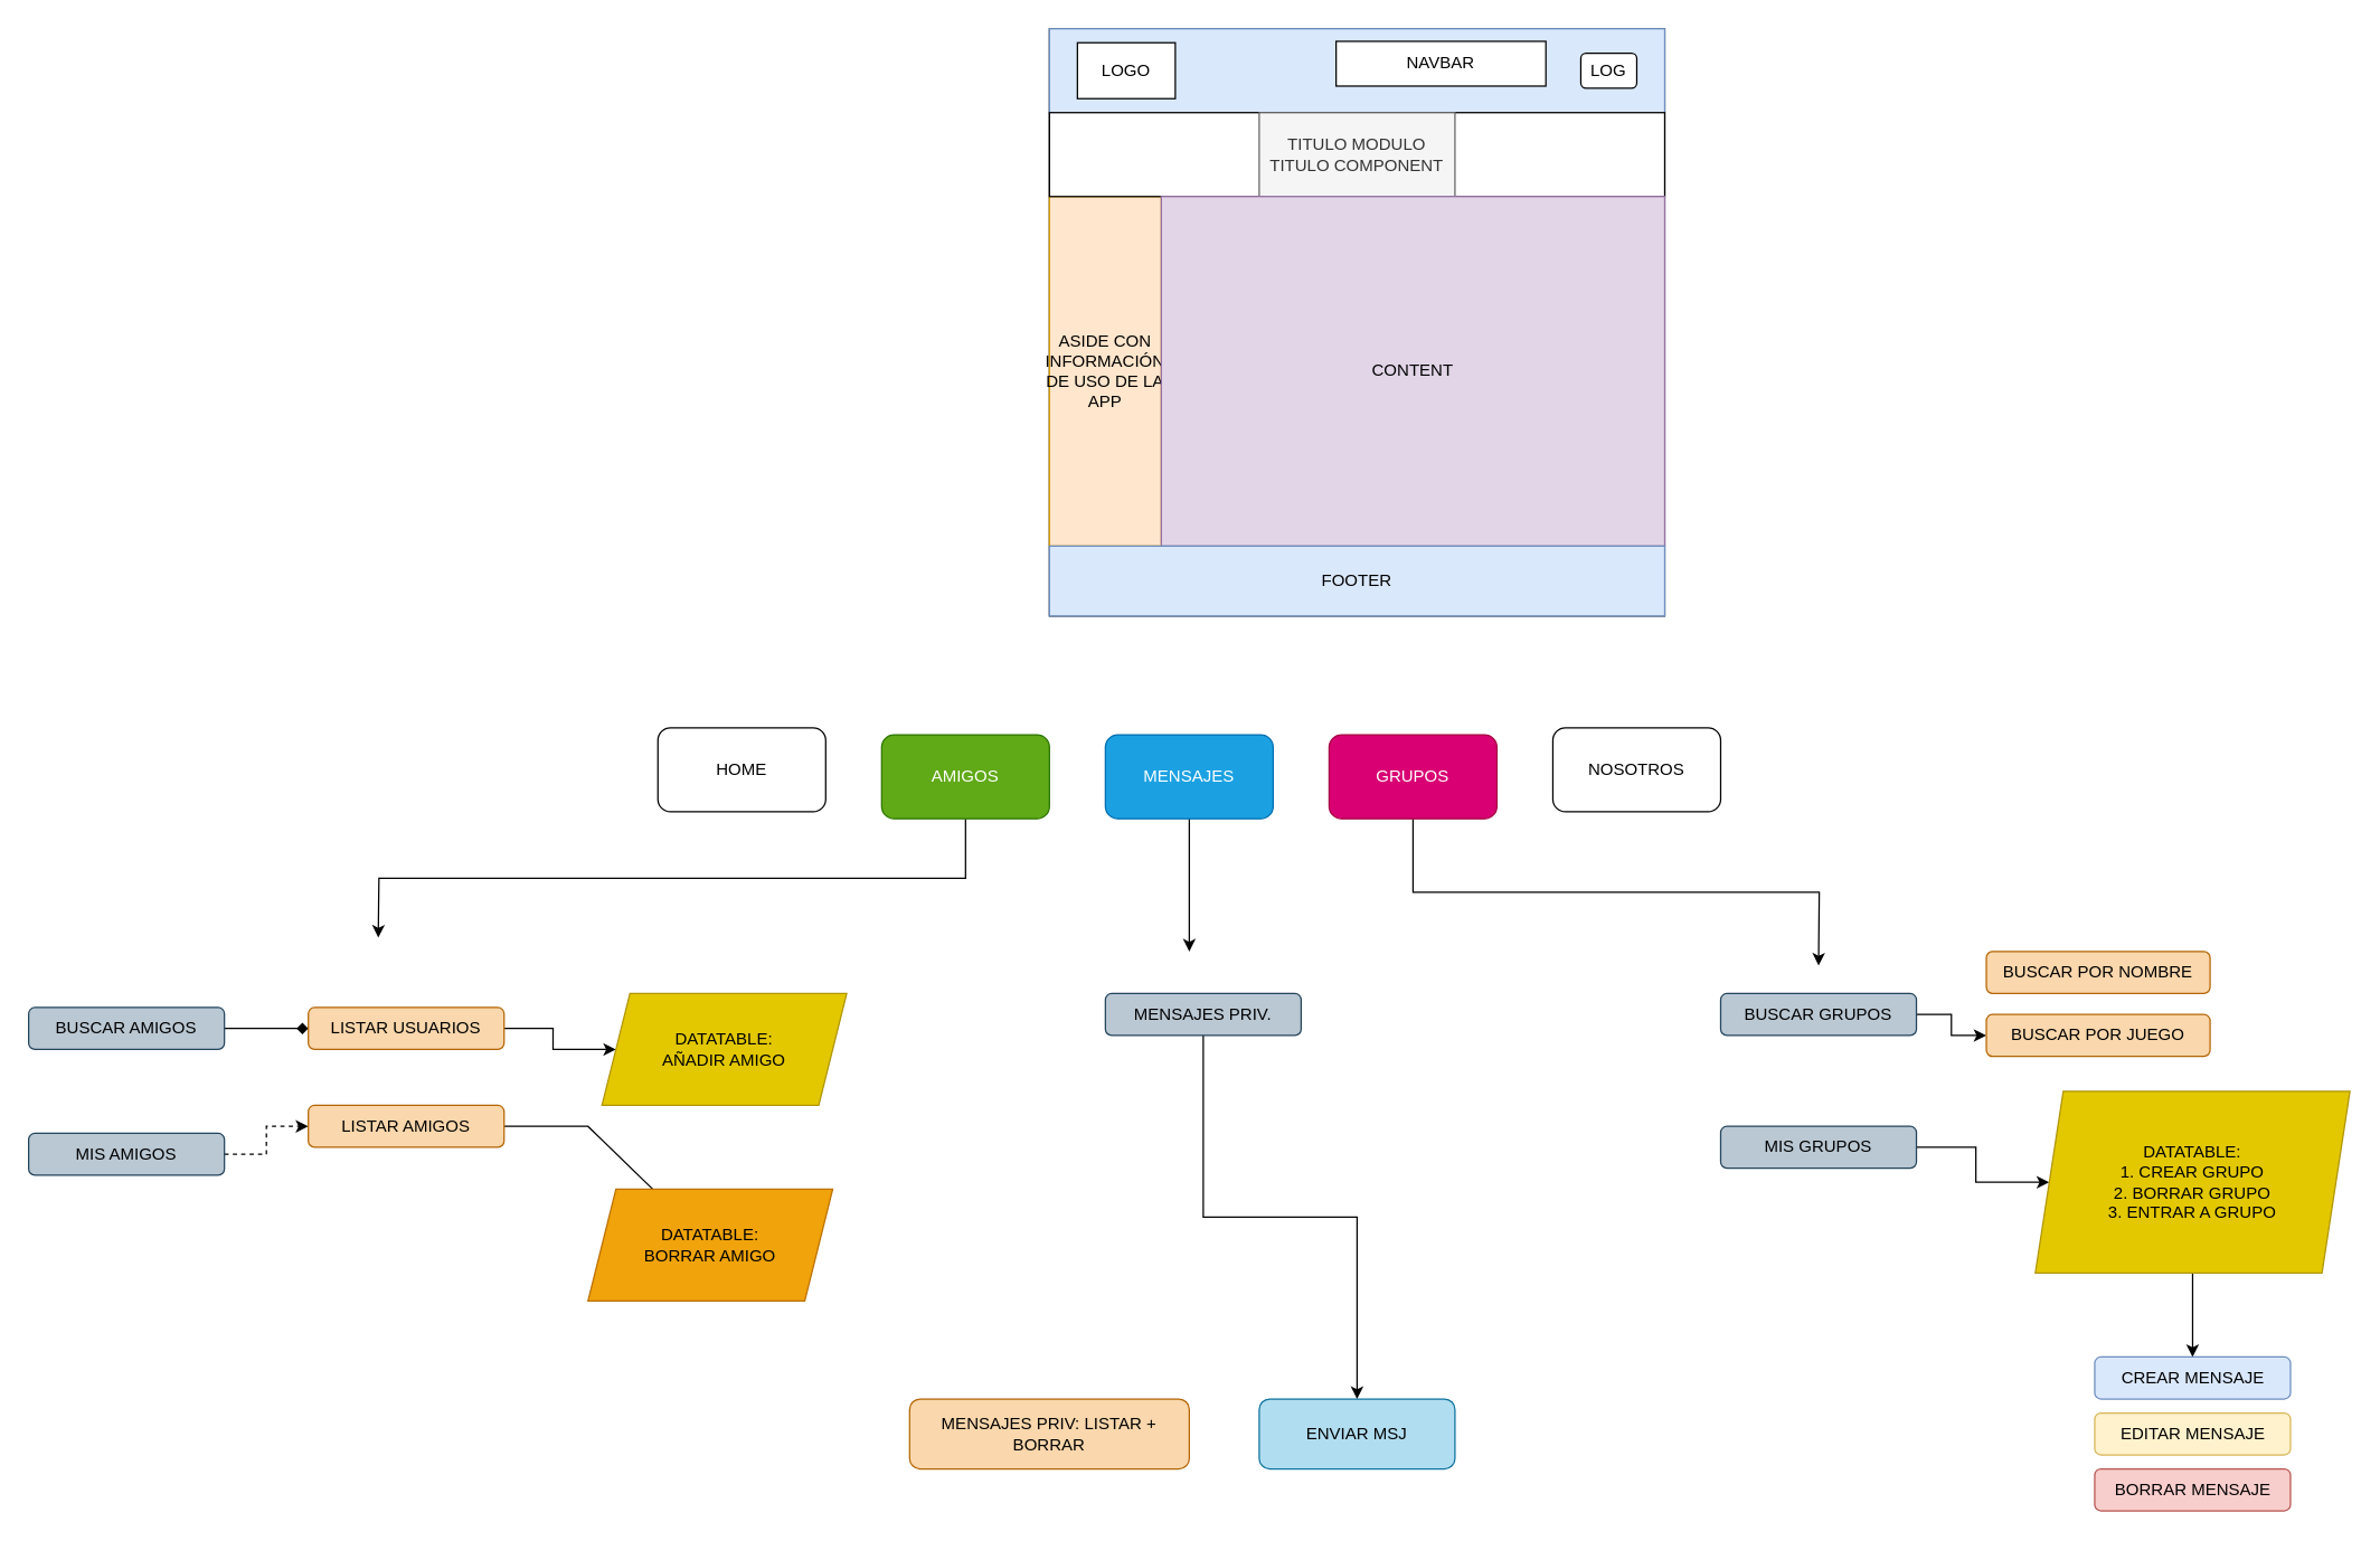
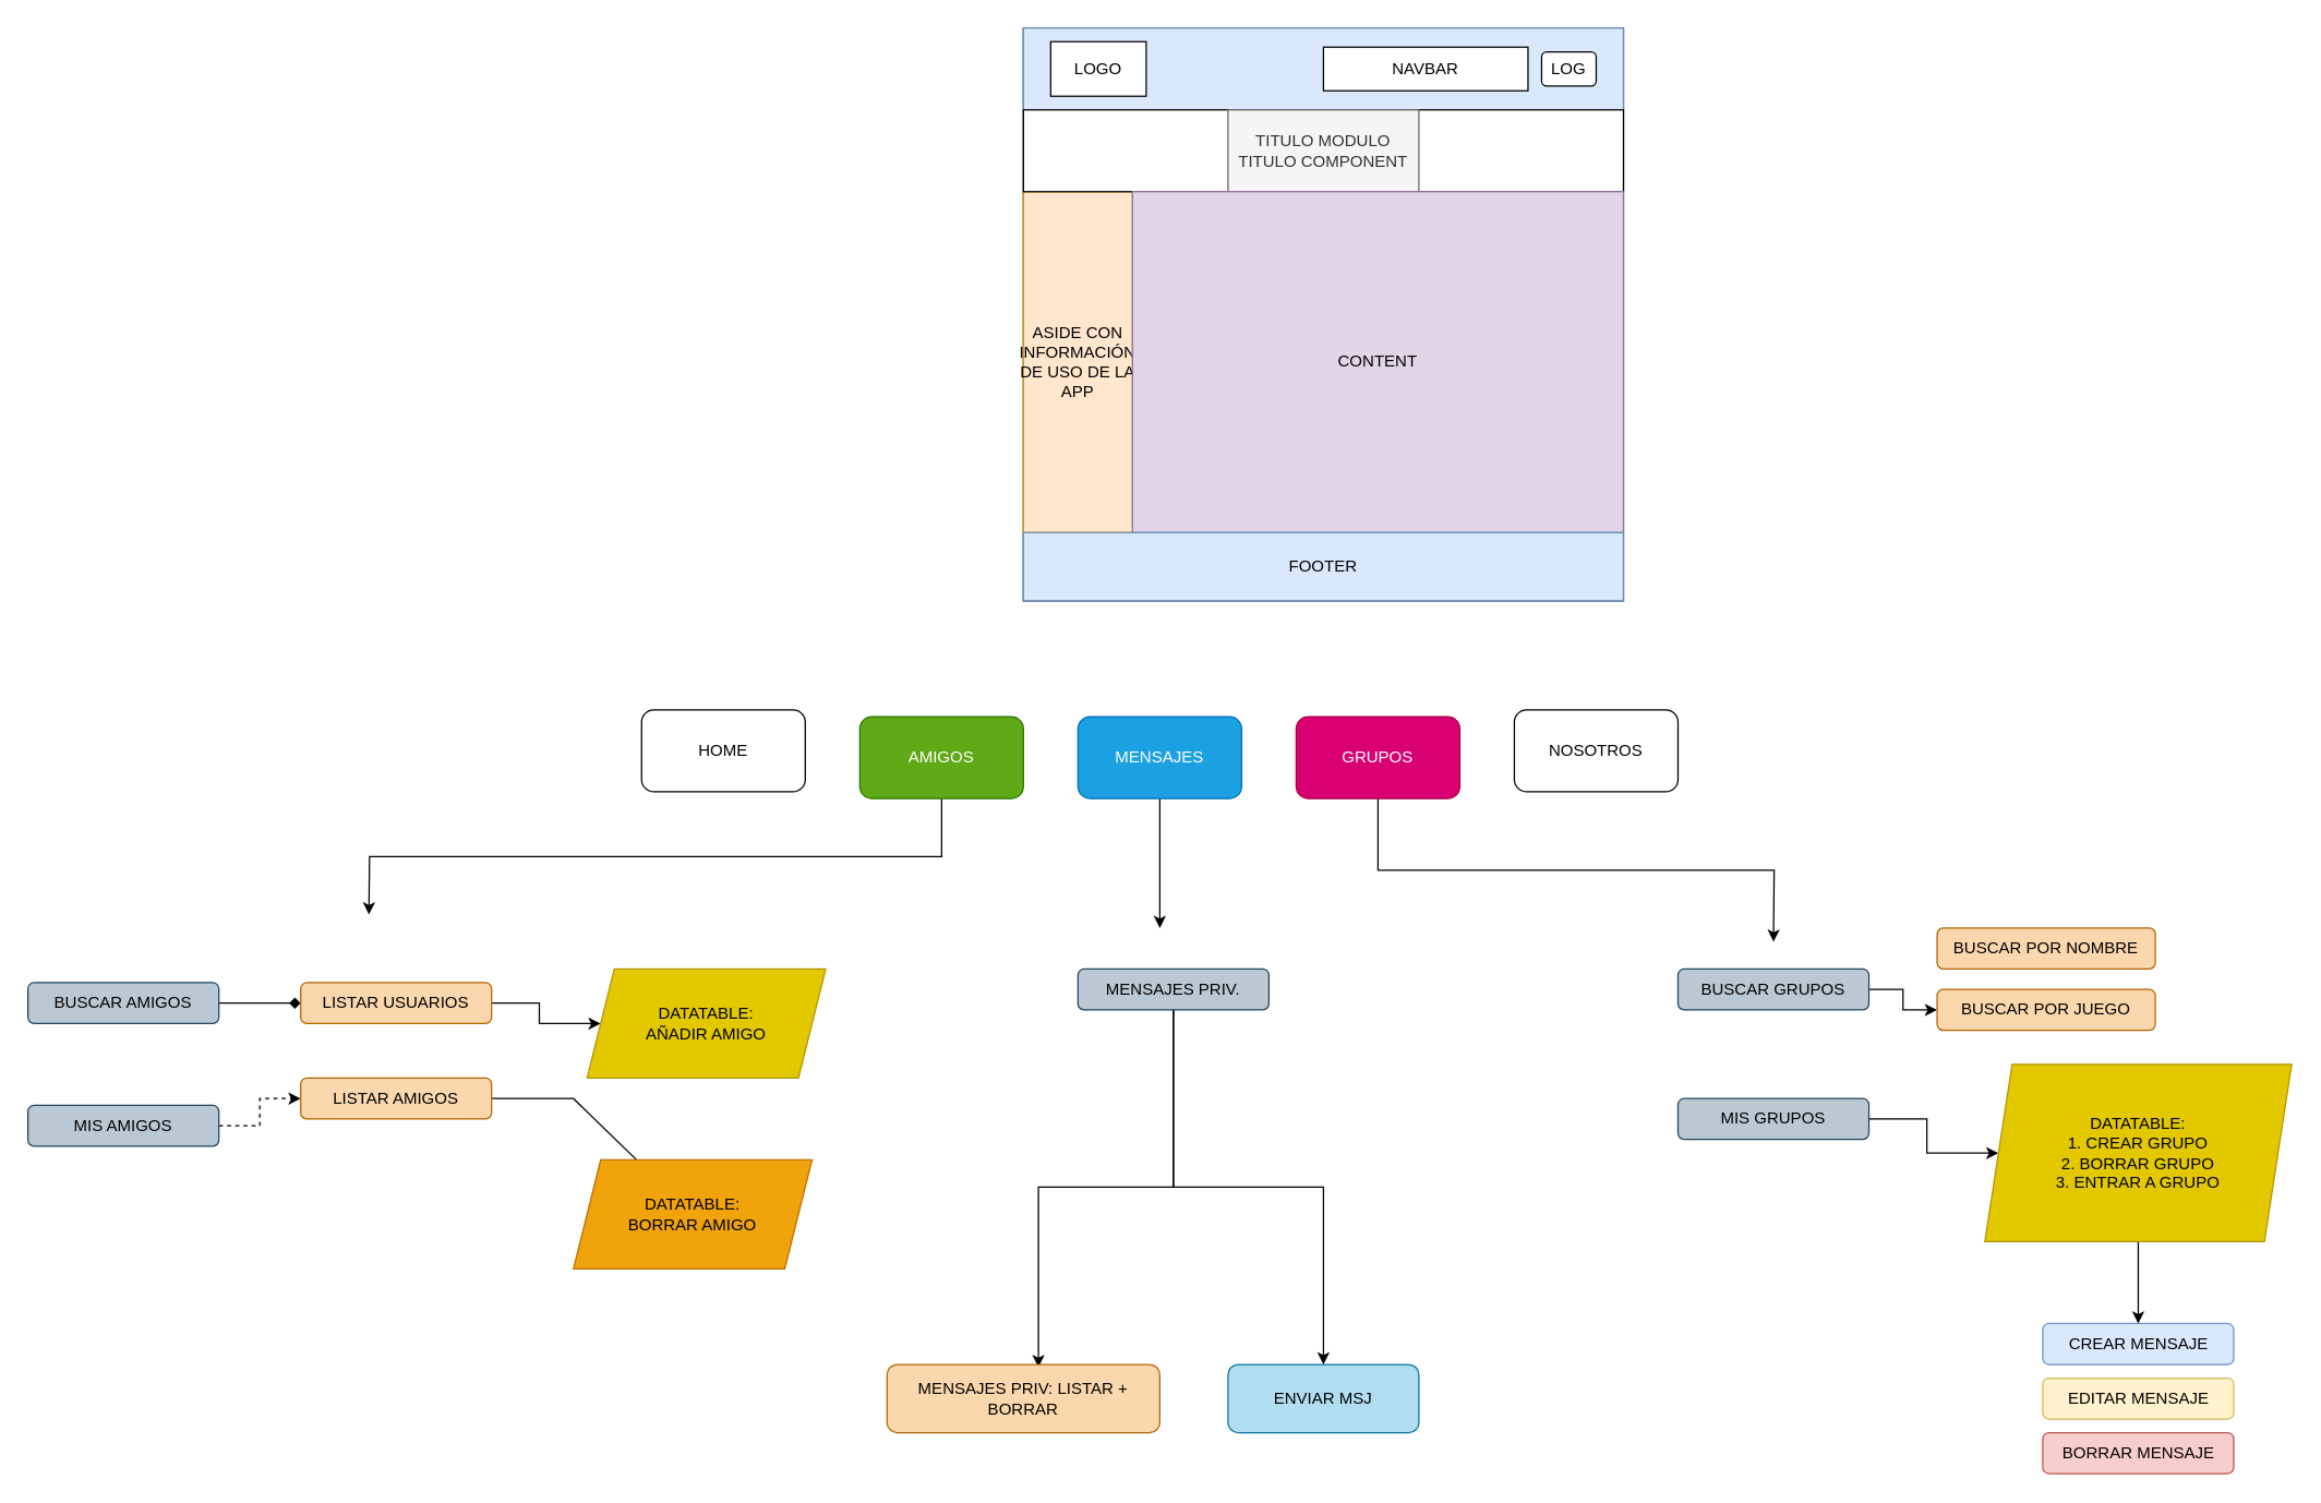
- <mxCell id="10" value="NAVBAR" style="rounded=0;whiteSpace=wrap;html=1;" parent="1" vertex="1"><mxGeometry x="955" y="29" width="150" height="32" as="geometry" /></mxCell>
+ <mxCell id="10" value="NAVBAR" style="rounded=0;whiteSpace=wrap;html=1;" parent="1" vertex="1"><mxGeometry x="970" y="34" width="150" height="32" as="geometry" /></mxCell>
+ <mxCell id="25" style="edgeStyle=orthogonalEdgeStyle;rounded=0;orthogonalLoop=1;jettySize=auto;html=1;exitX=0.5;exitY=1;exitDx=0;exitDy=0;entryX=0.555;entryY=0.04;entryDx=0;entryDy=0;entryPerimeter=0;" parent="1" source="26" target="31" edge="1"><mxGeometry relative="1" as="geometry" /></mxCell>
